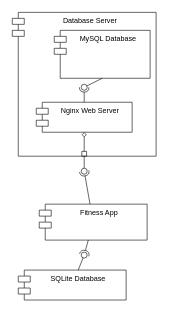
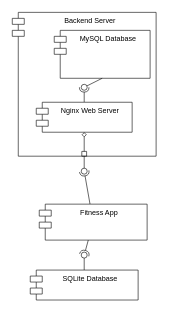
- <mxCell id="2" value="Database Server" style="shape=module;align=left;spacingLeft=20;align=center;verticalAlign=top;" vertex="1" parent="1"><mxGeometry x="20" y="20" width="240" height="240" as="geometry" /></mxCell>
+ <mxCell id="2" value="Backend Server" style="shape=module;align=left;spacingLeft=20;align=center;verticalAlign=top;" vertex="1" parent="1"><mxGeometry x="20" y="20" width="240" height="240" as="geometry" /></mxCell>
- <mxCell id="16" value="SQLite Database" style="shape=module;align=left;spacingLeft=20;align=center;verticalAlign=top;" vertex="1" parent="1"><mxGeometry x="30" y="450" width="180" height="50" as="geometry" /></mxCell>
+ <mxCell id="16" value="SQLite Database" style="shape=module;align=left;spacingLeft=20;align=center;verticalAlign=top;" vertex="1" parent="1"><mxGeometry x="50" y="450" width="180" height="50" as="geometry" /></mxCell>
